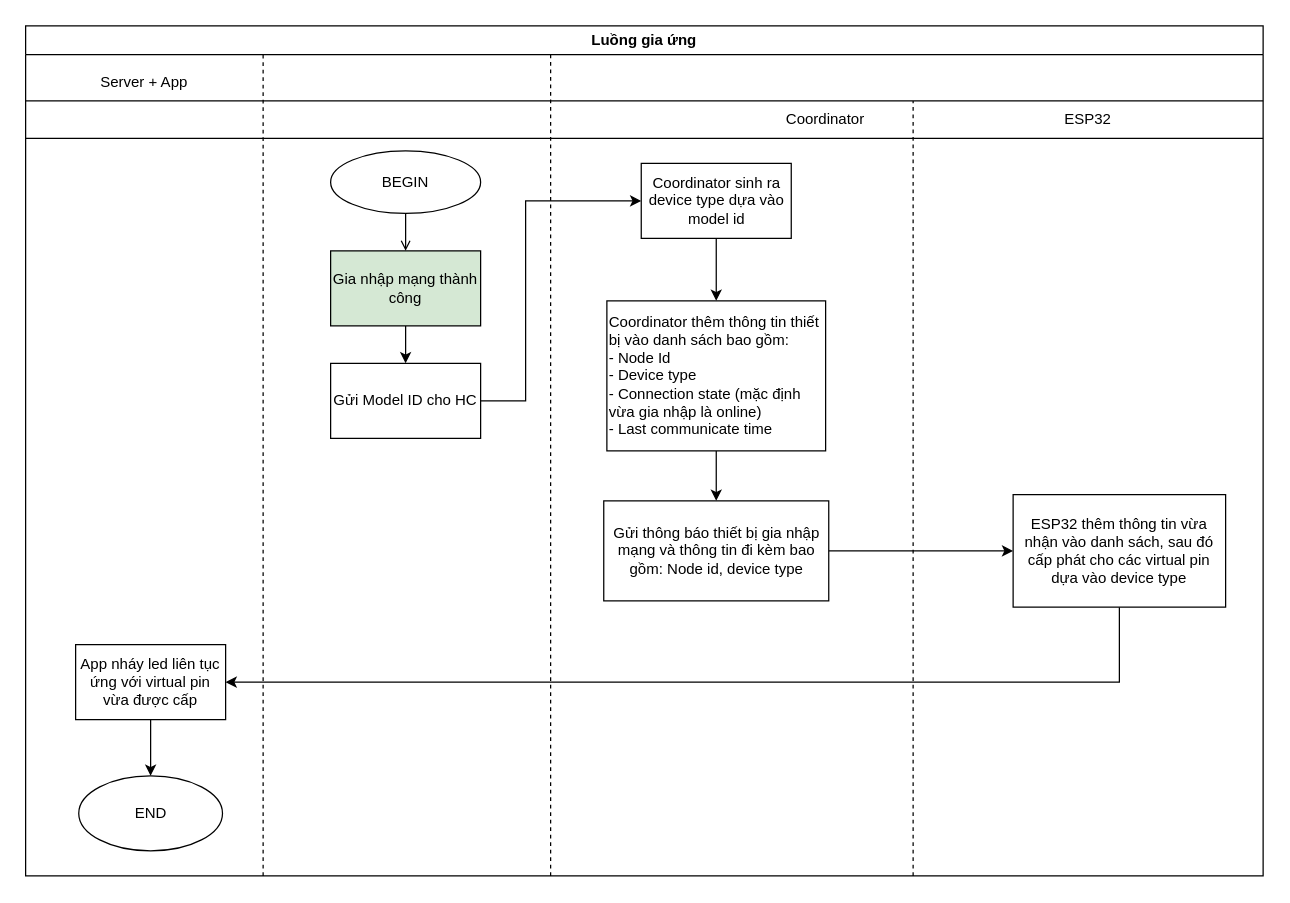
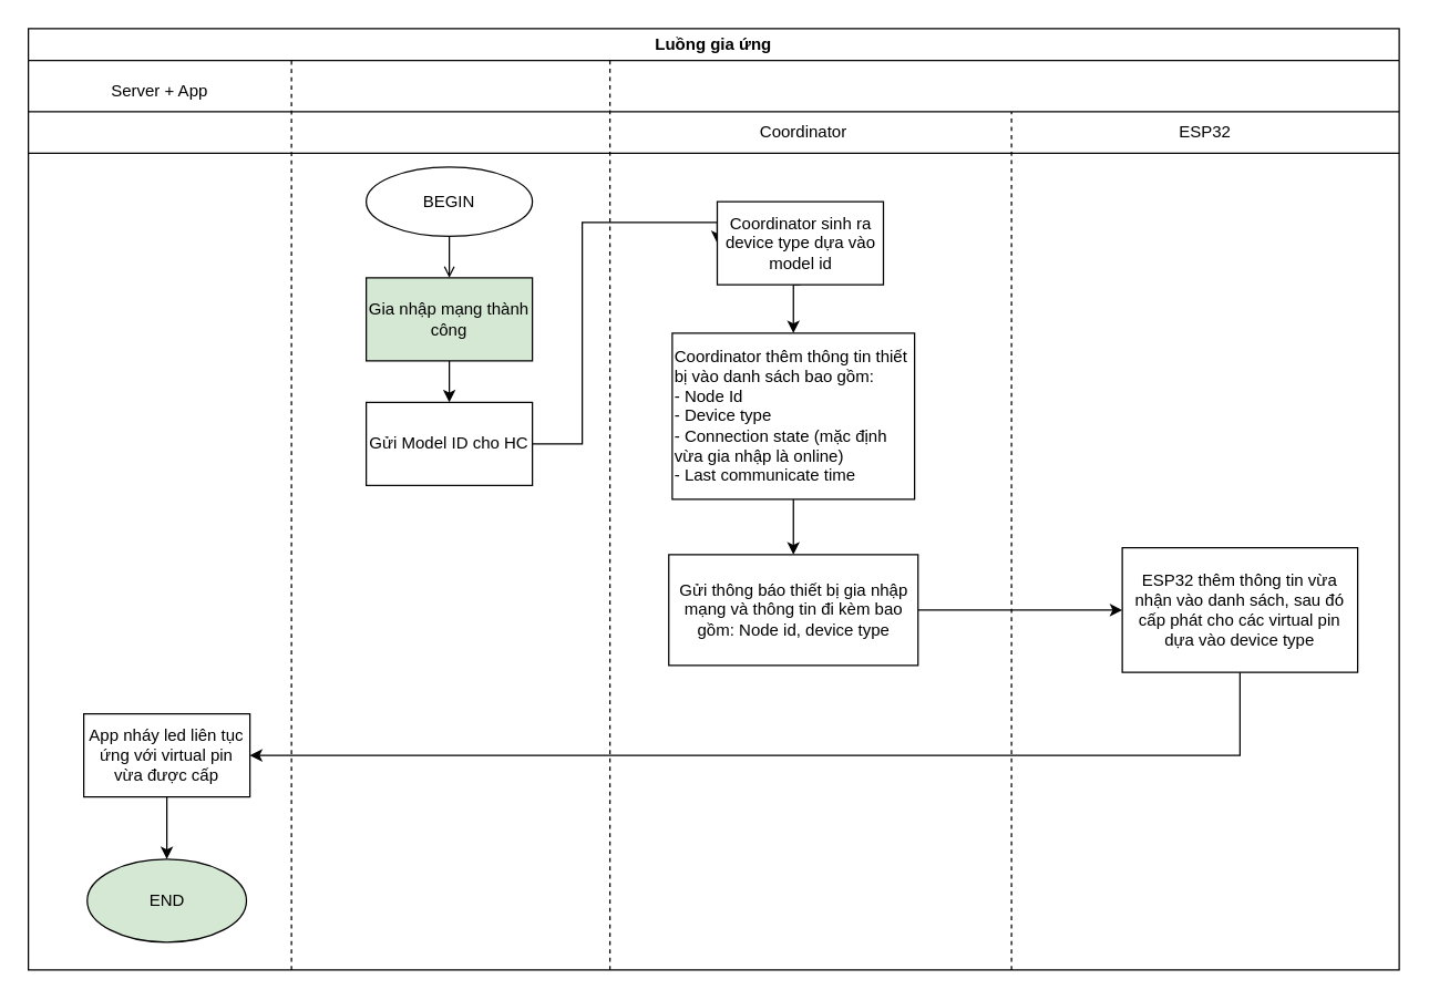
- <mxCell id="15" value="Coordinator" style="text;html=1;strokeColor=none;fillColor=none;align=center;verticalAlign=middle;whiteSpace=wrap;rounded=0;" parent="2" vertex="1"><mxGeometry x="610" y="60" width="60" height="30" as="geometry" /></mxCell>
+ <mxCell id="15" value="Coordinator" style="text;html=1;strokeColor=none;fillColor=none;align=center;verticalAlign=middle;whiteSpace=wrap;rounded=0;" parent="2" vertex="1"><mxGeometry x="530" y="60" width="60" height="30" as="geometry" /></mxCell>
- <mxCell id="11" value="Coordinator sinh ra device type dựa vào model id" style="rounded=0;whiteSpace=wrap;html=1;" parent="2" vertex="1"><mxGeometry x="492.5" y="110" width="120" height="60" as="geometry" /></mxCell>
+ <mxCell id="11" value="Coordinator sinh ra device type dựa vào model id" style="rounded=0;whiteSpace=wrap;html=1;" parent="2" vertex="1"><mxGeometry x="497.5" y="125" width="120" height="60" as="geometry" /></mxCell>
- <mxCell id="27" value="END" style="ellipse;whiteSpace=wrap;html=1;" parent="2" vertex="1"><mxGeometry x="42.5" y="600" width="115" height="60" as="geometry" /></mxCell>
+ <mxCell id="27" value="END" style="ellipse;whiteSpace=wrap;html=1;fillColor=#d5e8d4;" parent="2" vertex="1"><mxGeometry x="42.5" y="600" width="115" height="60" as="geometry" /></mxCell>
